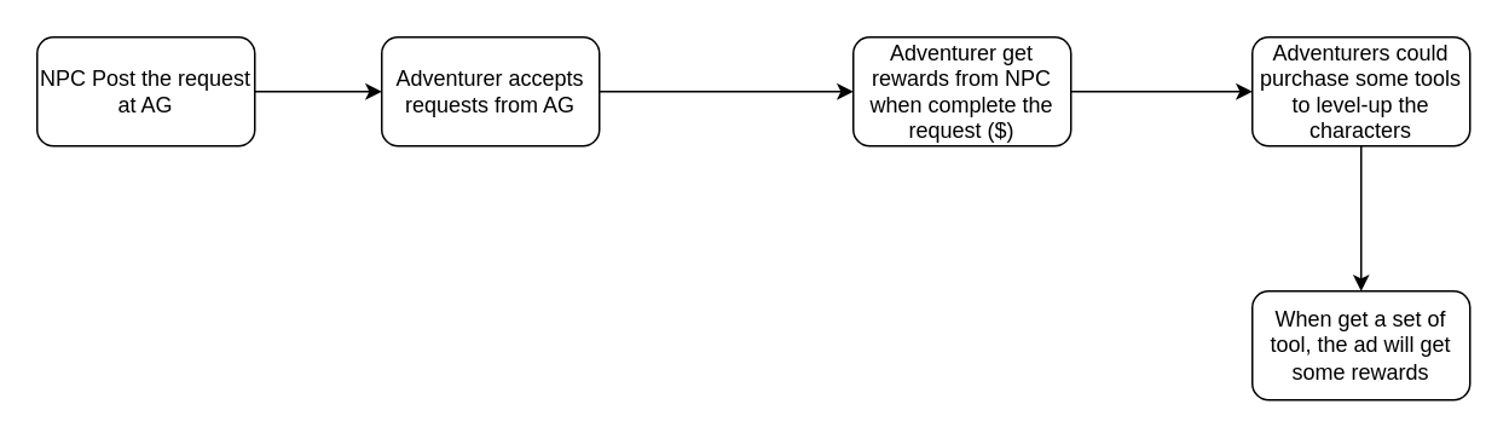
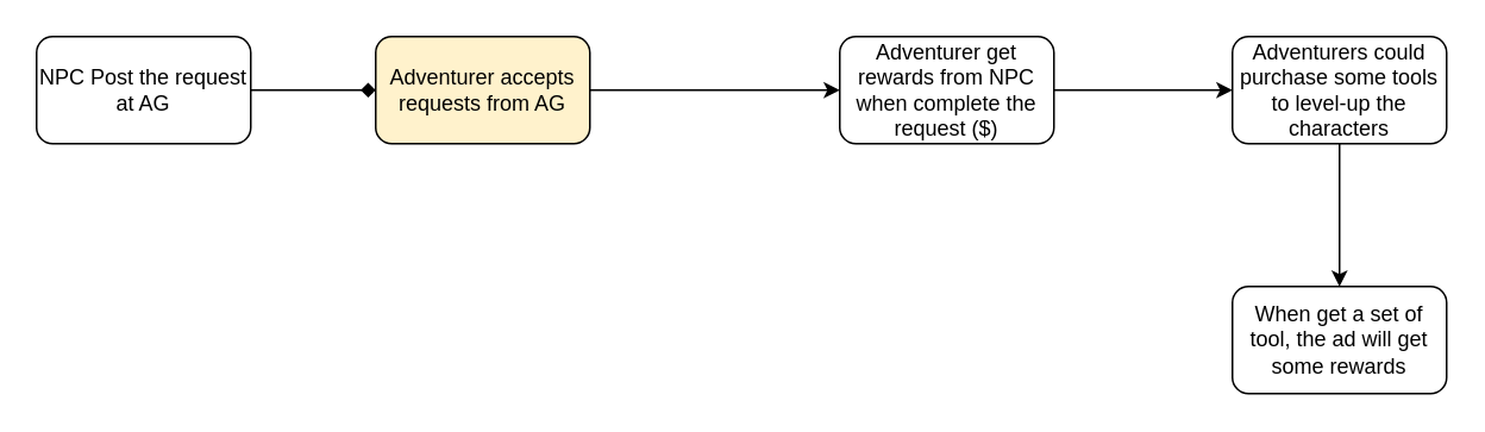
- <mxCell id="2" style="edgeStyle=orthogonalEdgeStyle;rounded=0;orthogonalLoop=1;jettySize=auto;html=1;exitX=1;exitY=0.5;exitDx=0;exitDy=0;entryX=0;entryY=0.5;entryDx=0;entryDy=0;" edge="1" parent="1" source="3" target="5"><mxGeometry relative="1" as="geometry" /></mxCell>
+ <mxCell id="2" style="edgeStyle=orthogonalEdgeStyle;rounded=0;orthogonalLoop=1;jettySize=auto;html=1;exitX=1;exitY=0.5;exitDx=0;exitDy=0;entryX=0;entryY=0.5;entryDx=0;entryDy=0;endArrow=diamond;" edge="1" parent="1" source="3" target="5"><mxGeometry relative="1" as="geometry" /></mxCell>
- <mxCell id="5" value="Adventurer accepts requests from AG" style="rounded=1;whiteSpace=wrap;html=1;" vertex="1" parent="1"><mxGeometry x="210" y="20" width="120" height="60" as="geometry" /></mxCell>
+ <mxCell id="5" value="Adventurer accepts requests from AG" style="rounded=1;whiteSpace=wrap;html=1;fillColor=#fff2cc;" vertex="1" parent="1"><mxGeometry x="210" y="20" width="120" height="60" as="geometry" /></mxCell>
